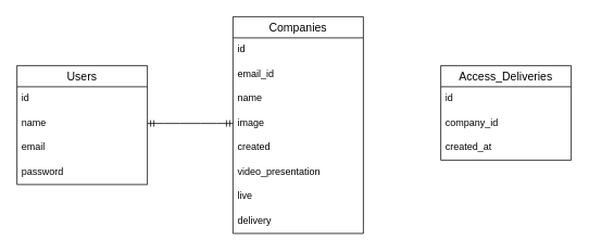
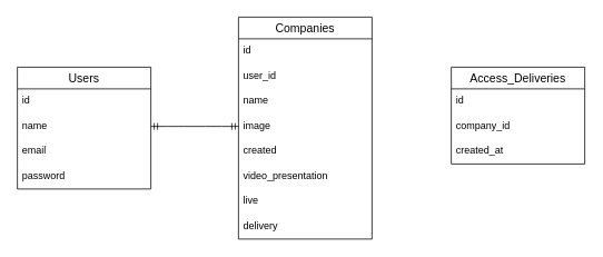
- <mxCell id="9" value="email_id" style="text;strokeColor=none;fillColor=none;spacingLeft=4;spacingRight=4;overflow=hidden;rotatable=0;points=[[0,0.5],[1,0.5]];portConstraint=eastwest;fontSize=12;" vertex="1" parent="7"><mxGeometry y="56" width="160" height="30" as="geometry" /></mxCell>
+ <mxCell id="9" value="user_id" style="text;strokeColor=none;fillColor=none;spacingLeft=4;spacingRight=4;overflow=hidden;rotatable=0;points=[[0,0.5],[1,0.5]];portConstraint=eastwest;fontSize=12;" vertex="1" parent="7"><mxGeometry y="56" width="160" height="30" as="geometry" /></mxCell>
